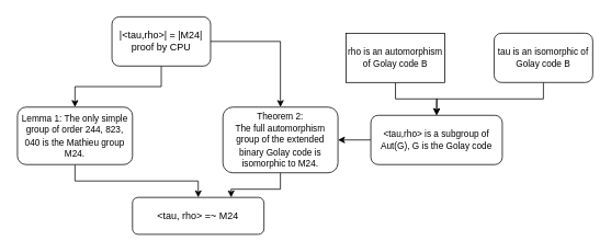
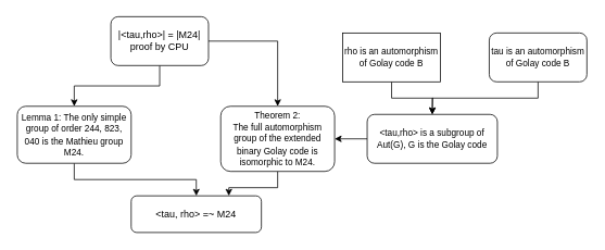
- <mxCell id="15" value="tau is an isomorphic of Golay code B" style="rounded=1;whiteSpace=wrap;html=1;fontSize=11;" vertex="1" parent="1"><mxGeometry x="600" y="40" width="120" height="60" as="geometry" /></mxCell>
+ <mxCell id="15" value="tau is an automorphism of Golay code B" style="rounded=1;whiteSpace=wrap;html=1;fontSize=11;" vertex="1" parent="1"><mxGeometry x="600" y="40" width="120" height="60" as="geometry" /></mxCell>
